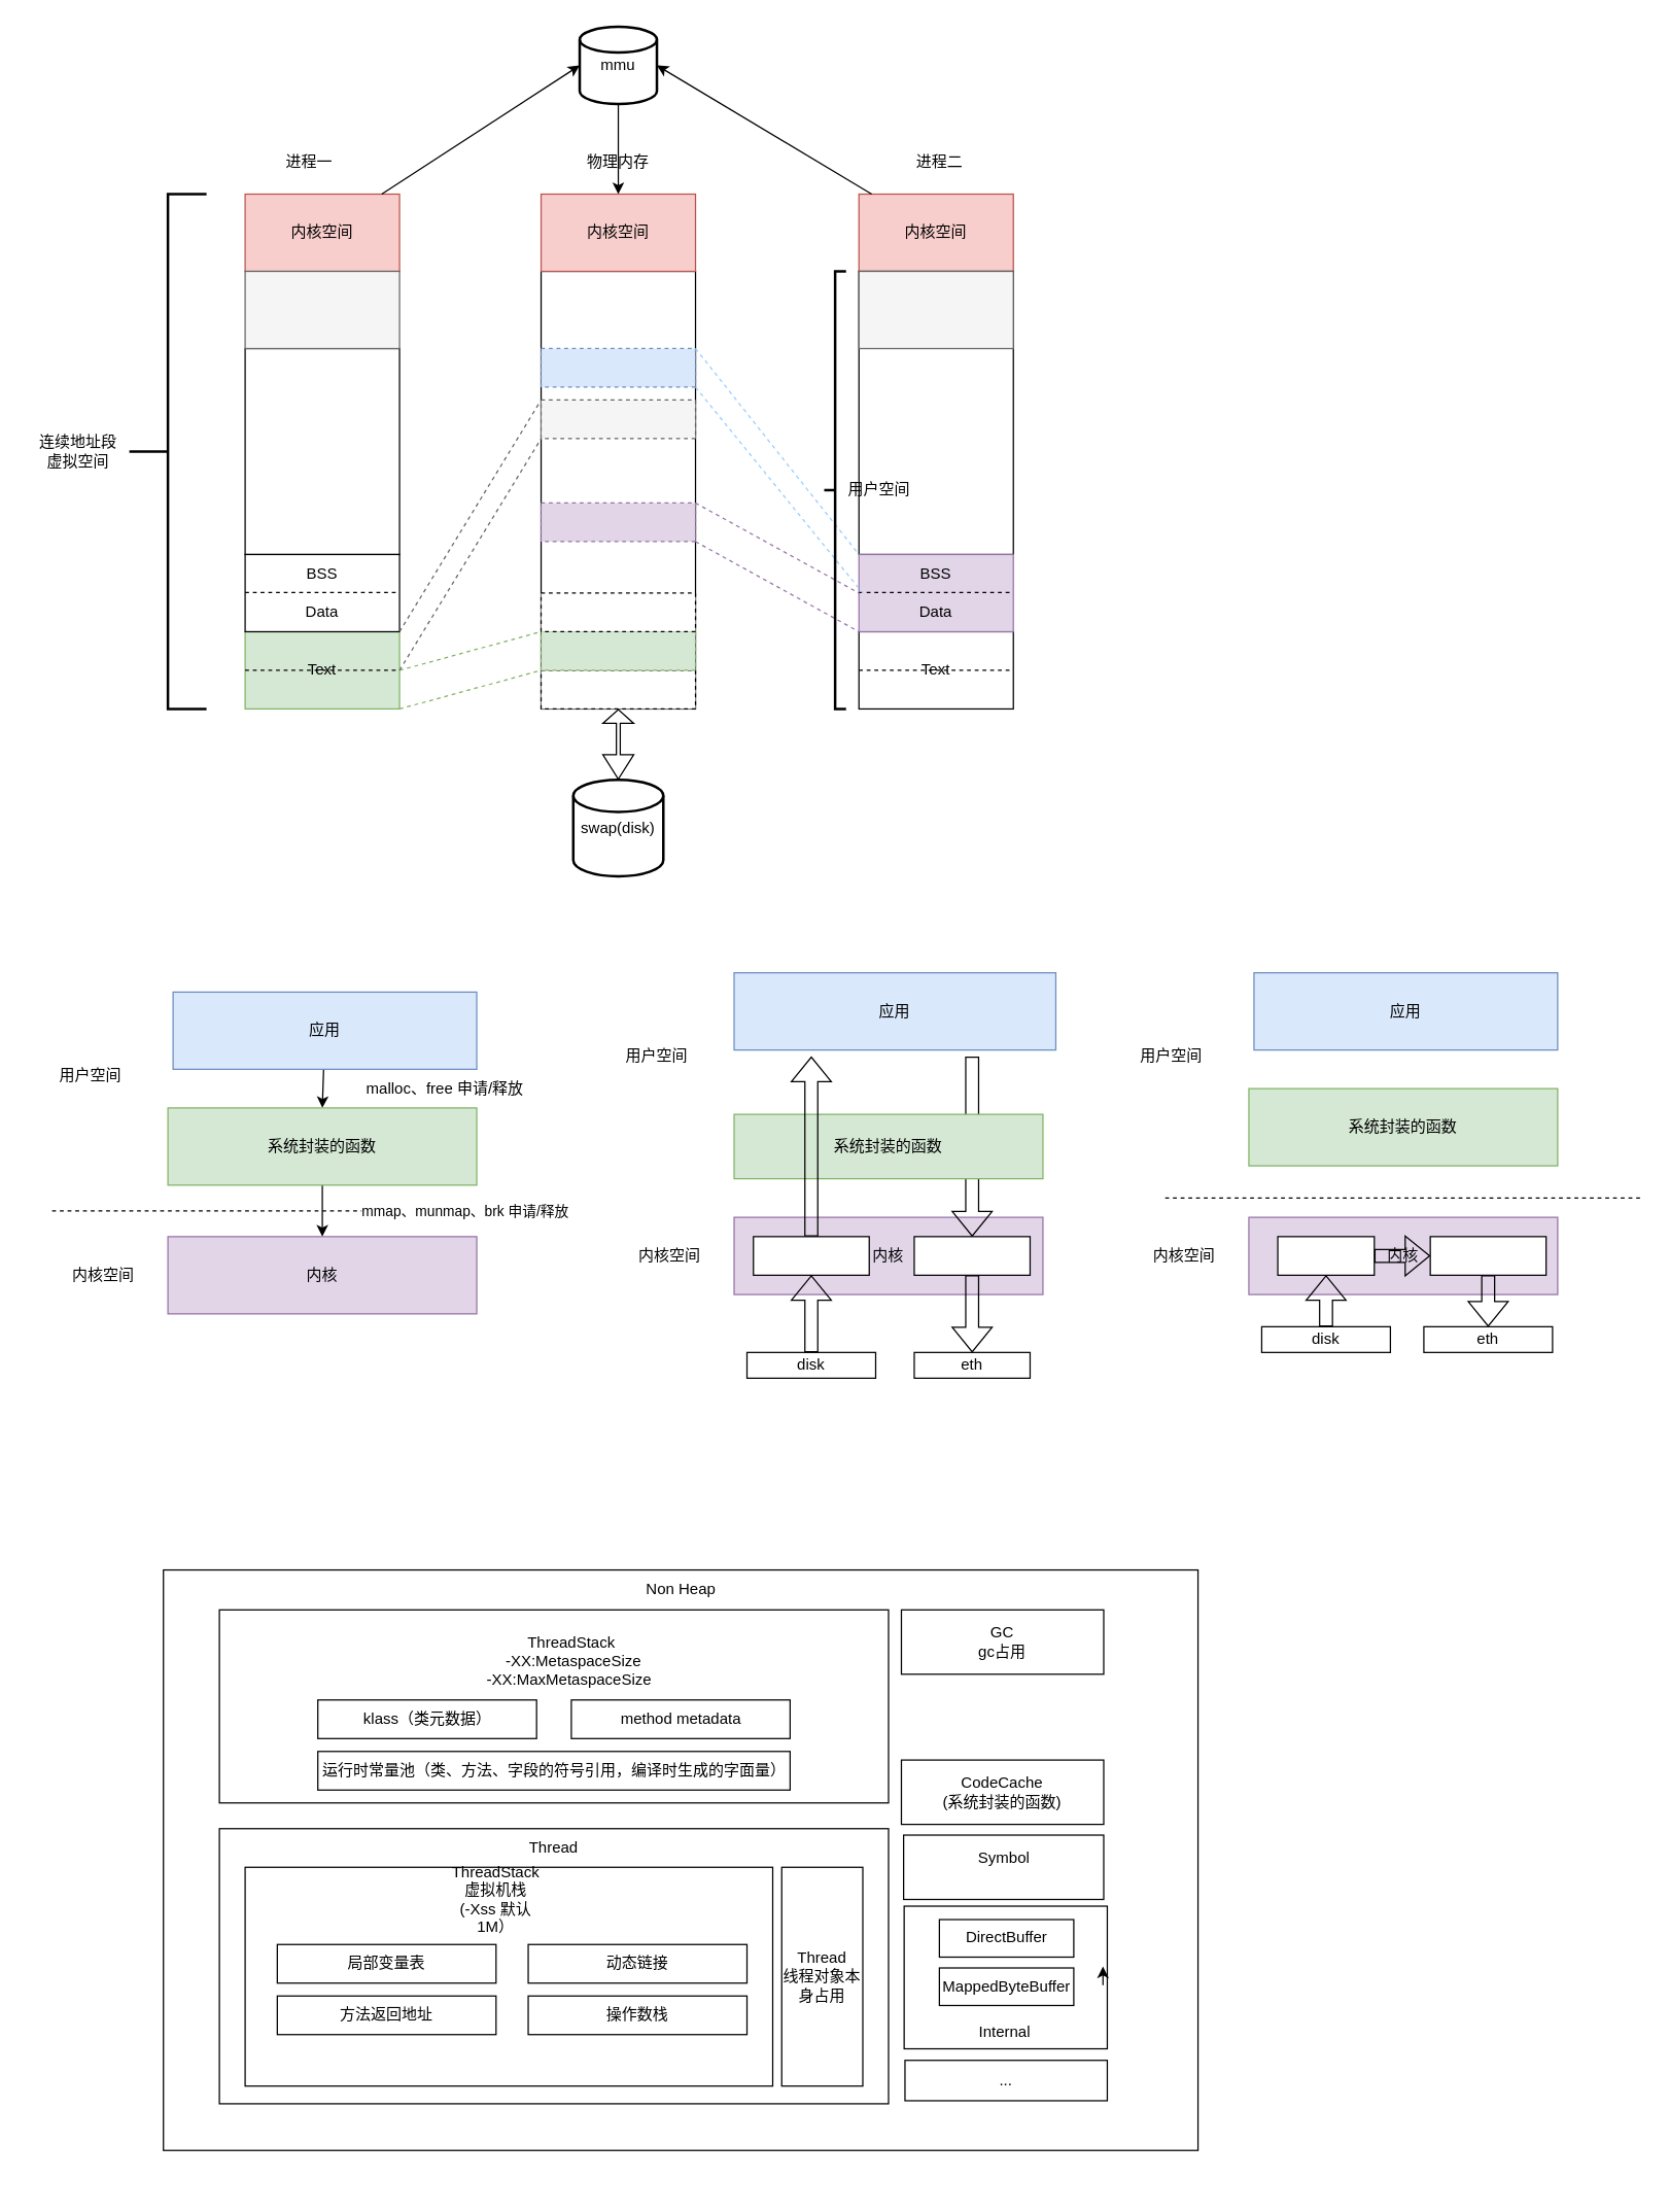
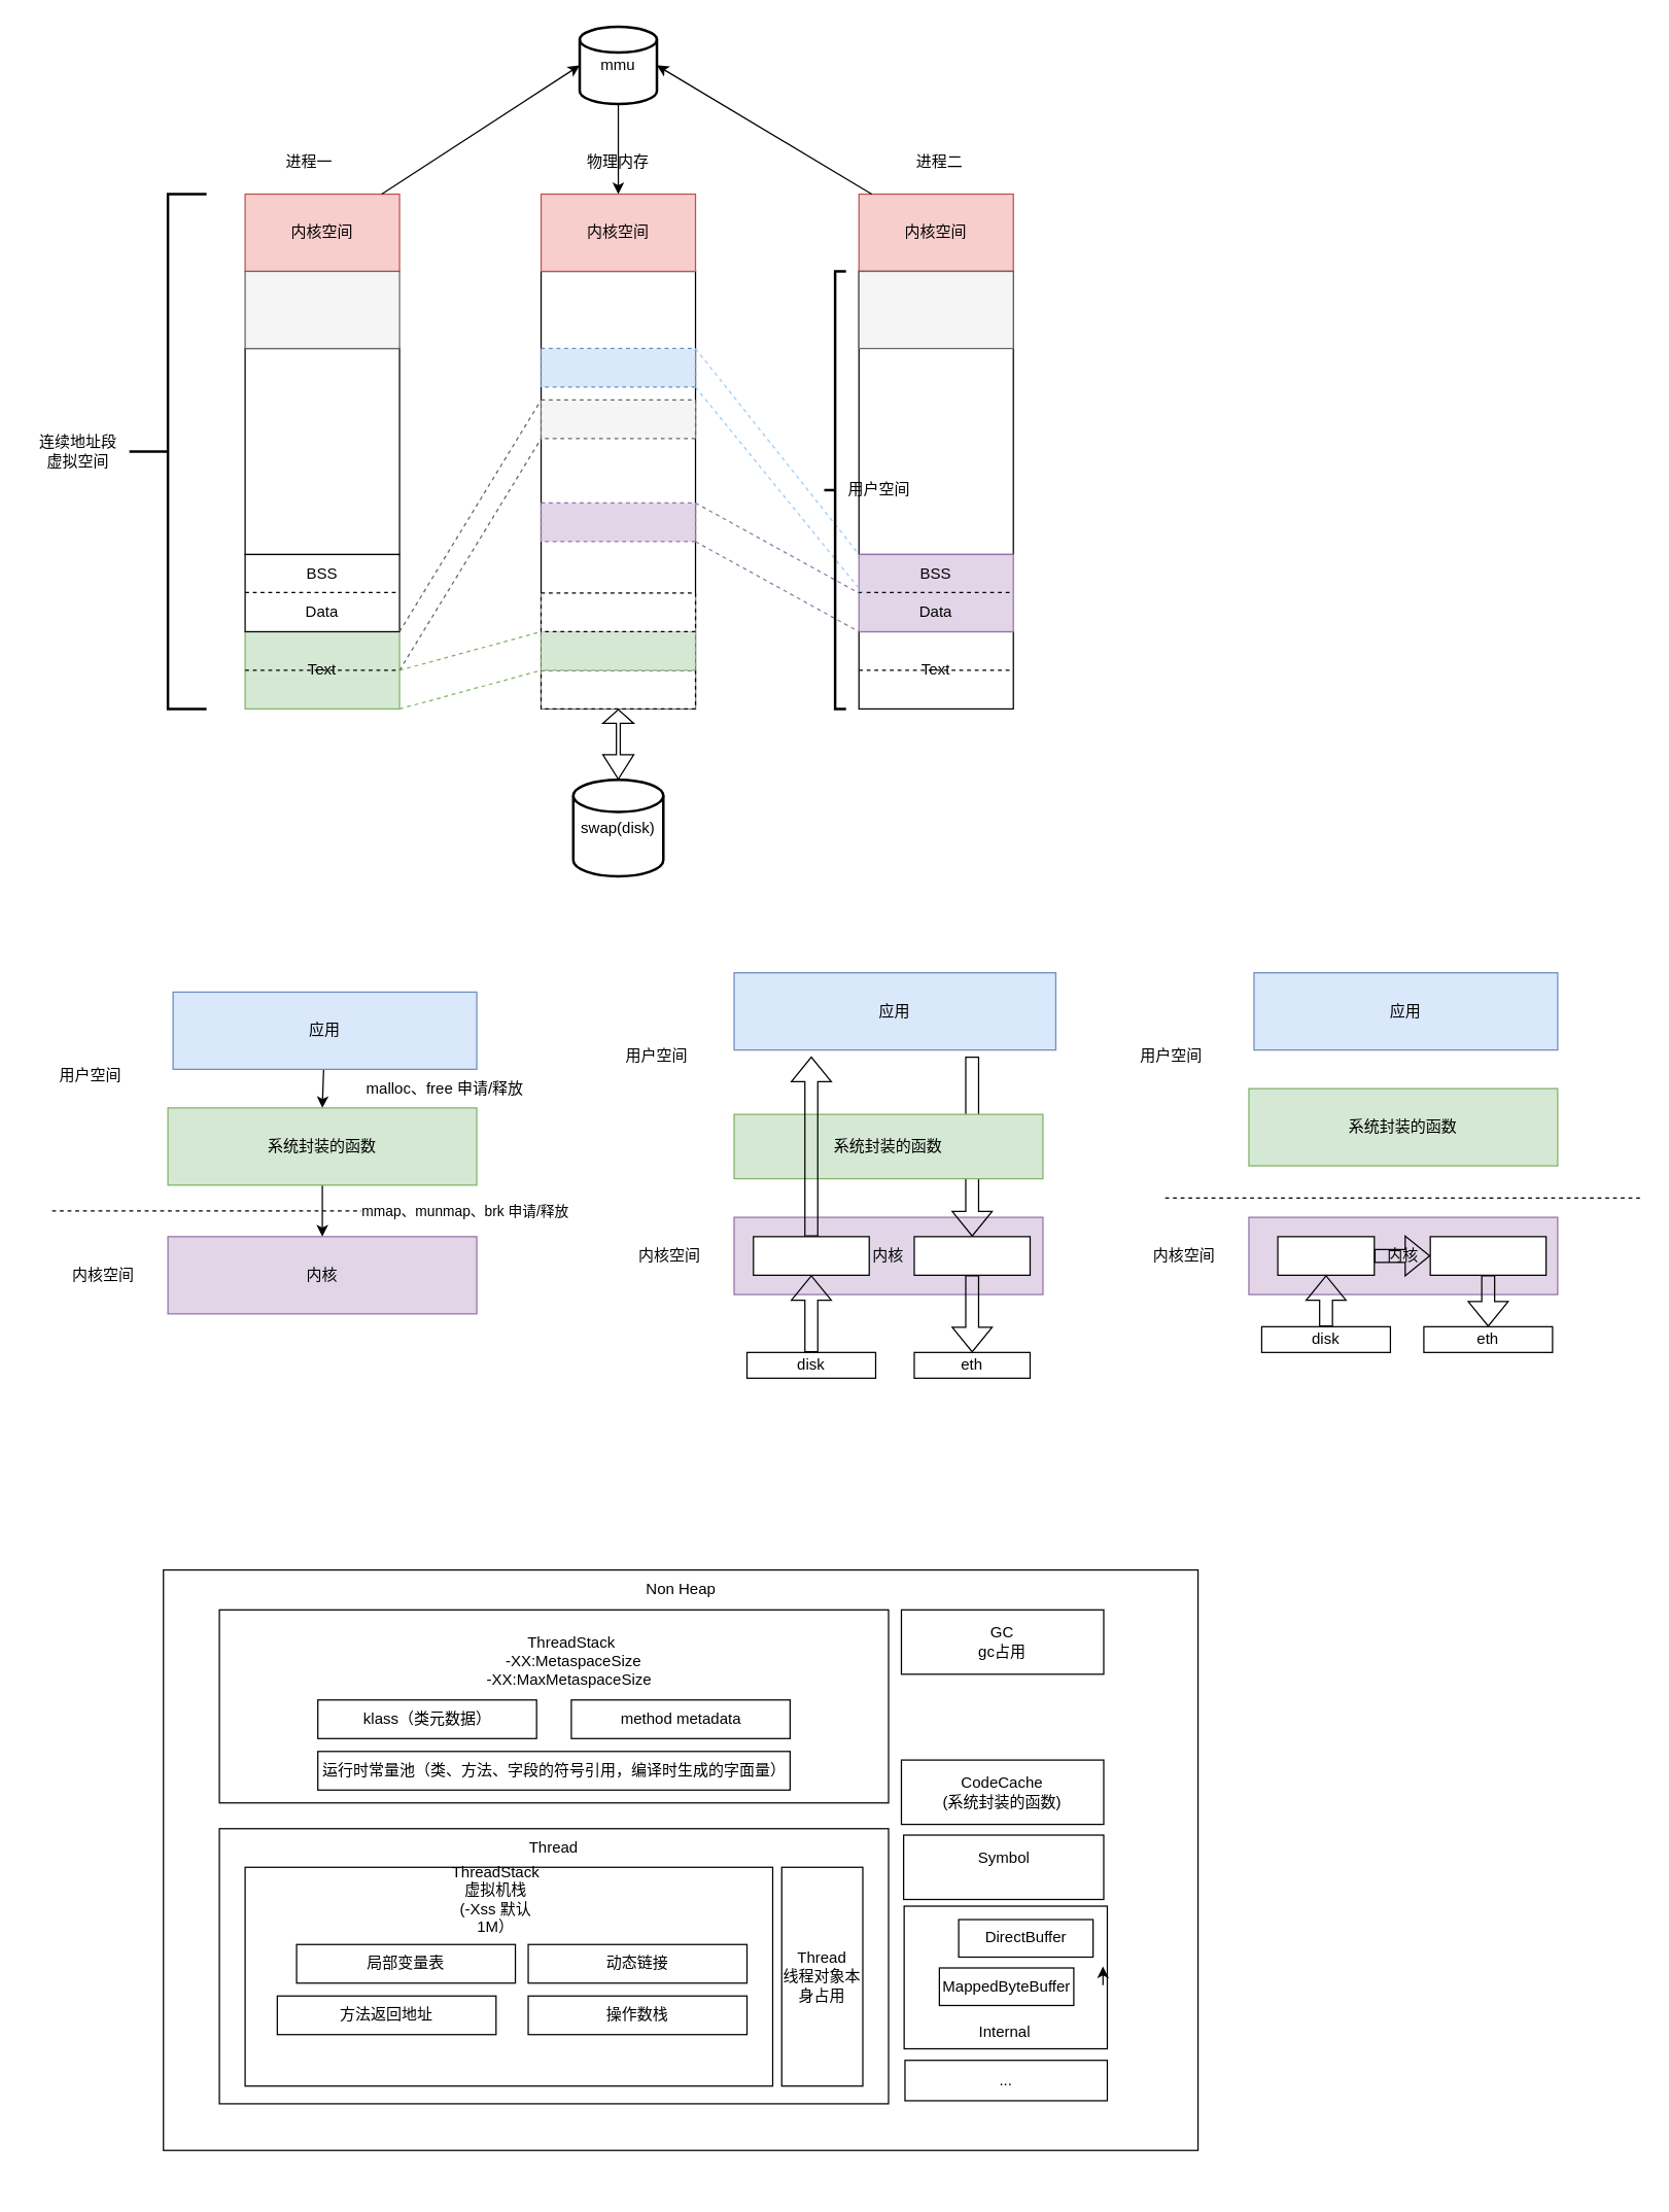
- <mxCell id="14" value="DirectBuffer" style="rounded=0;whiteSpace=wrap;html=1;container=0;" vertex="1" parent="9"><mxGeometry x="29.515" y="240.627" width="104.436" height="29.167" as="geometry" /></mxCell>
+ <mxCell id="14" value="DirectBuffer" style="rounded=0;whiteSpace=wrap;html=1;container=0;" vertex="1" parent="9"><mxGeometry x="44.515" y="240.627" width="104.436" height="29.167" as="geometry" /></mxCell>
- <mxCell id="107" value="局部变量表" style="rounded=0;whiteSpace=wrap;html=1;" vertex="1" parent="104"><mxGeometry x="25" y="60" width="170" height="30" as="geometry" /></mxCell>
+ <mxCell id="107" value="局部变量表" style="rounded=0;whiteSpace=wrap;html=1;" vertex="1" parent="104"><mxGeometry x="40" y="60" width="170" height="30" as="geometry" /></mxCell>
